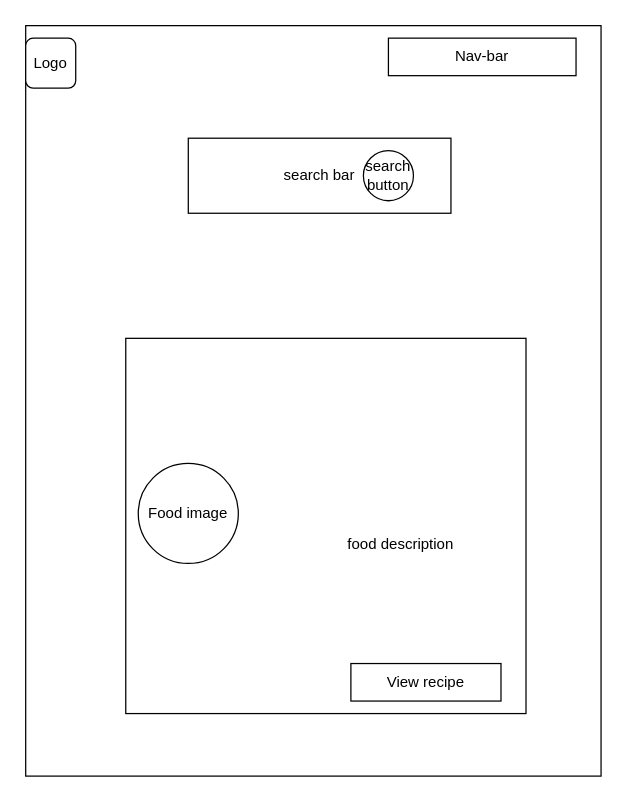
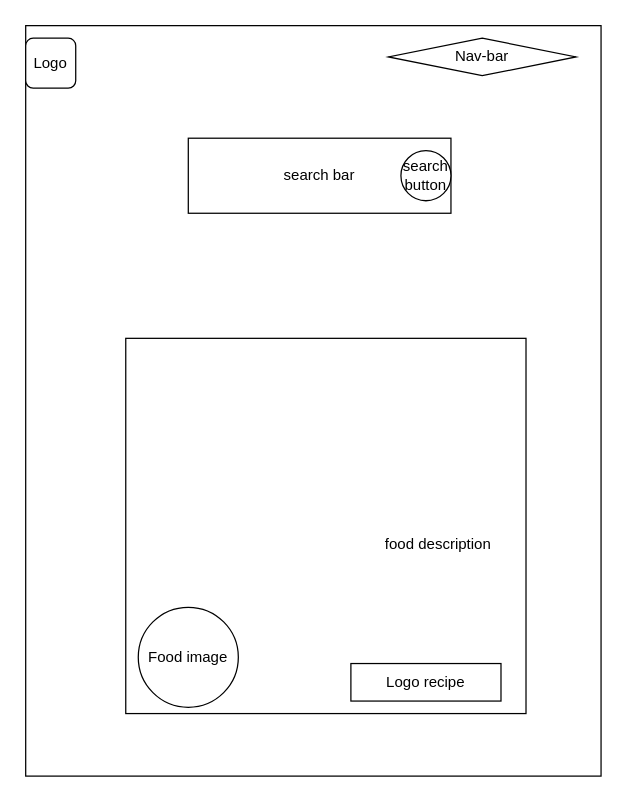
- <mxCell id="4" value="Nav-bar" style="rounded=0;whiteSpace=wrap;html=1;" vertex="1" parent="1"><mxGeometry x="310" y="30" width="150" height="30" as="geometry" /></mxCell>
+ <mxCell id="4" value="Nav-bar" style="rhombus;whiteSpace=wrap;html=1;" vertex="1" parent="1"><mxGeometry x="310" y="30" width="150" height="30" as="geometry" /></mxCell>
- <mxCell id="7" value="search button" style="ellipse;whiteSpace=wrap;html=1;rounded=0;" vertex="1" parent="1"><mxGeometry x="290" y="120" width="40" height="40" as="geometry" /></mxCell>
+ <mxCell id="7" value="search button" style="ellipse;whiteSpace=wrap;html=1;rounded=0;" vertex="1" parent="1"><mxGeometry x="320" y="120" width="40" height="40" as="geometry" /></mxCell>
- <mxCell id="9" value="Food image" style="ellipse;whiteSpace=wrap;html=1;aspect=fixed;" vertex="1" parent="1"><mxGeometry x="110" y="370" width="80" height="80" as="geometry" /></mxCell>
+ <mxCell id="9" value="Food image" style="ellipse;whiteSpace=wrap;html=1;aspect=fixed;" vertex="1" parent="1"><mxGeometry x="110" y="485" width="80" height="80" as="geometry" /></mxCell>
- <mxCell id="10" value="food description" style="text;html=1;align=center;verticalAlign=middle;whiteSpace=wrap;rounded=0;" vertex="1" parent="1"><mxGeometry x="270" y="360" width="100" height="150" as="geometry" /></mxCell>
+ <mxCell id="10" value="food description" style="text;html=1;align=center;verticalAlign=middle;whiteSpace=wrap;rounded=0;" vertex="1" parent="1"><mxGeometry x="300" y="360" width="100" height="150" as="geometry" /></mxCell>
- <mxCell id="11" value="View recipe" style="rounded=0;whiteSpace=wrap;html=1;" vertex="1" parent="1"><mxGeometry x="280" y="530" width="120" height="30" as="geometry" /></mxCell>
+ <mxCell id="11" value="Logo recipe" style="rounded=0;whiteSpace=wrap;html=1;" vertex="1" parent="1"><mxGeometry x="280" y="530" width="120" height="30" as="geometry" /></mxCell>
